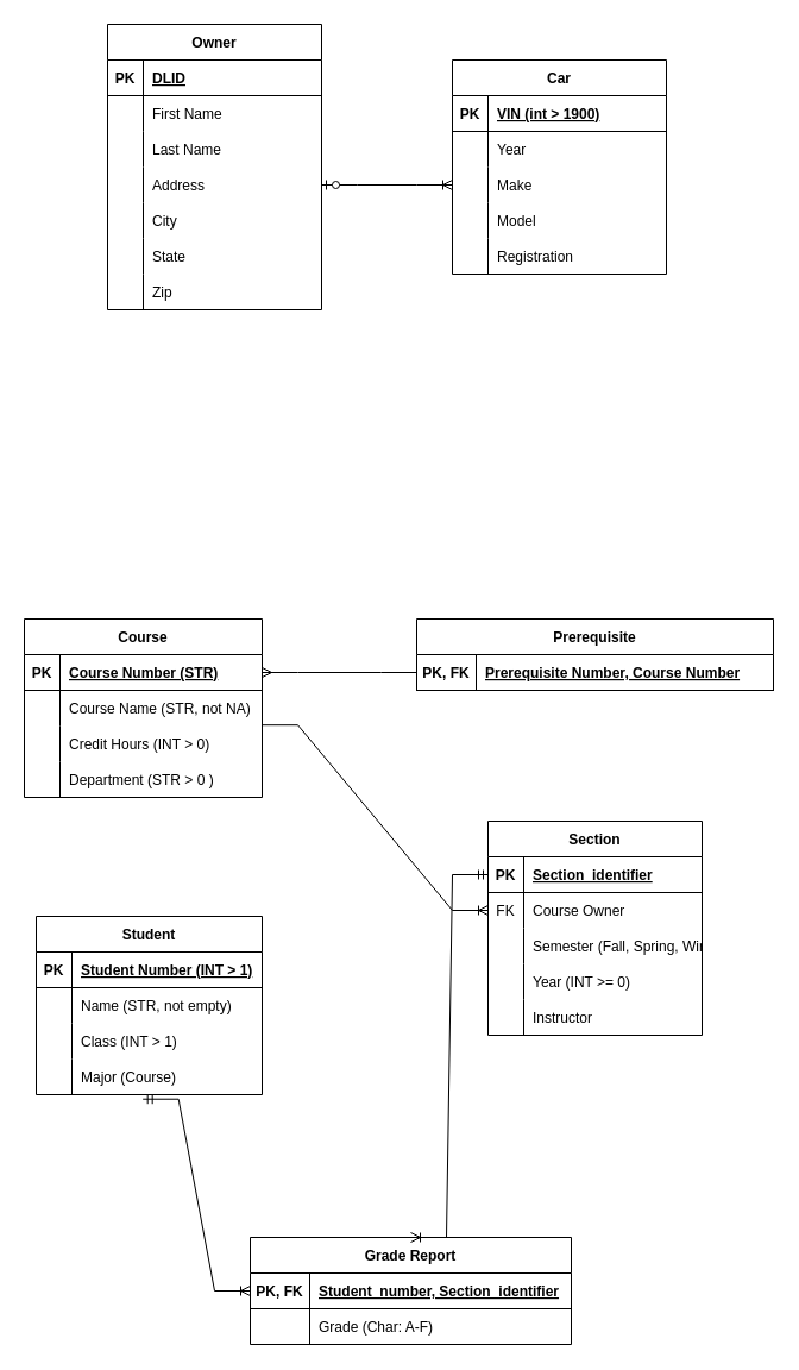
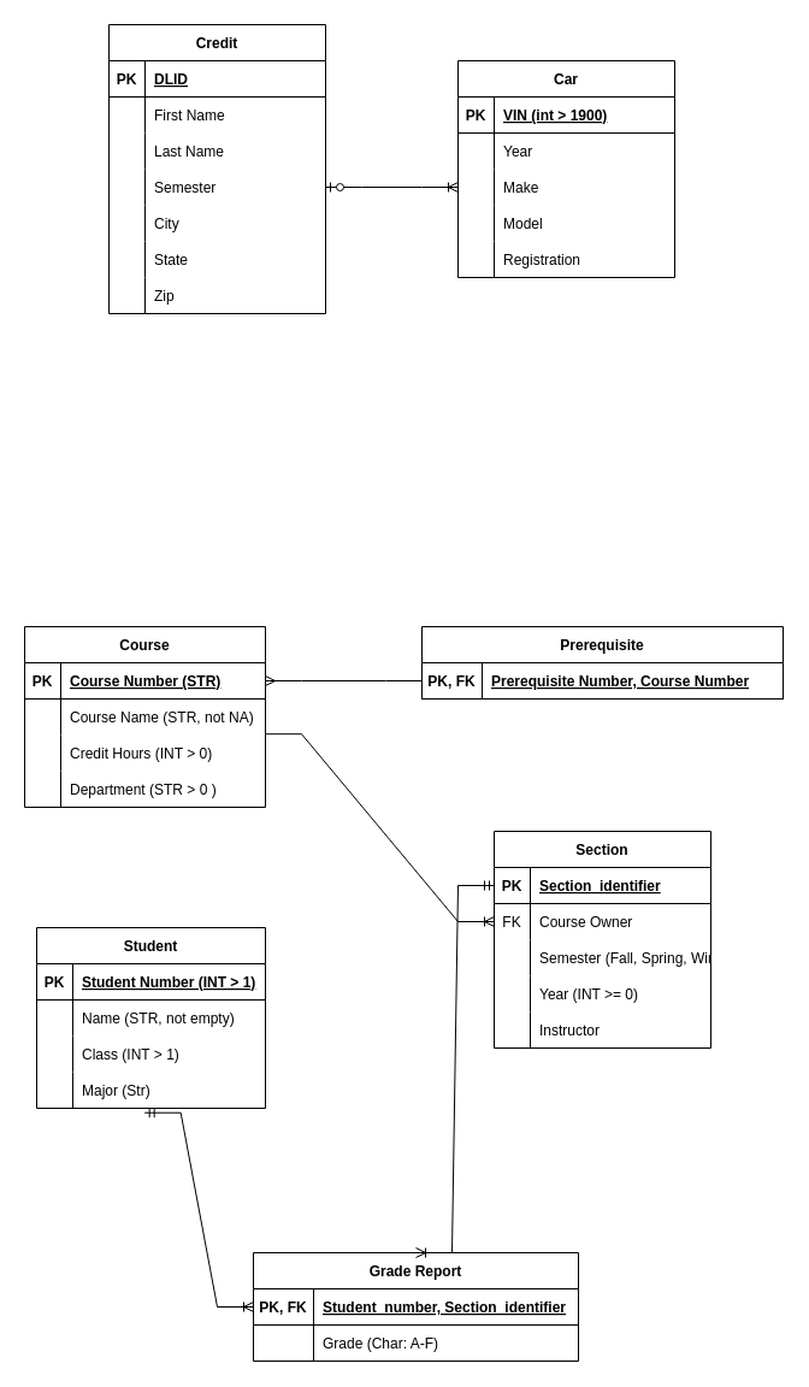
- <mxCell id="18" value="Owner" style="shape=table;startSize=30;container=1;collapsible=1;childLayout=tableLayout;fixedRows=1;rowLines=0;fontStyle=1;align=center;resizeLast=1;" vertex="1" parent="1"><mxGeometry x="90" y="20" width="180" height="240" as="geometry" /></mxCell>
+ <mxCell id="18" value="Credit" style="shape=table;startSize=30;container=1;collapsible=1;childLayout=tableLayout;fixedRows=1;rowLines=0;fontStyle=1;align=center;resizeLast=1;" vertex="1" parent="1"><mxGeometry x="90" y="20" width="180" height="240" as="geometry" /></mxCell>
- <mxCell id="30" value="Address" style="shape=partialRectangle;connectable=0;fillColor=none;top=0;left=0;bottom=0;right=0;align=left;spacingLeft=6;overflow=hidden;" vertex="1" parent="28"><mxGeometry x="30" width="150" height="30" as="geometry"><mxRectangle width="150" height="30" as="alternateBounds" /></mxGeometry></mxCell>
+ <mxCell id="30" value="Semester" style="shape=partialRectangle;connectable=0;fillColor=none;top=0;left=0;bottom=0;right=0;align=left;spacingLeft=6;overflow=hidden;" vertex="1" parent="28"><mxGeometry x="30" width="150" height="30" as="geometry"><mxRectangle width="150" height="30" as="alternateBounds" /></mxGeometry></mxCell>
- <mxCell id="53" value="Major (Course)" style="shape=partialRectangle;connectable=0;fillColor=none;top=0;left=0;bottom=0;right=0;align=left;spacingLeft=6;overflow=hidden;" vertex="1" parent="51"><mxGeometry x="30" width="160" height="30" as="geometry"><mxRectangle width="160" height="30" as="alternateBounds" /></mxGeometry></mxCell>
+ <mxCell id="53" value="Major (Str)" style="shape=partialRectangle;connectable=0;fillColor=none;top=0;left=0;bottom=0;right=0;align=left;spacingLeft=6;overflow=hidden;" vertex="1" parent="51"><mxGeometry x="30" width="160" height="30" as="geometry"><mxRectangle width="160" height="30" as="alternateBounds" /></mxGeometry></mxCell>
